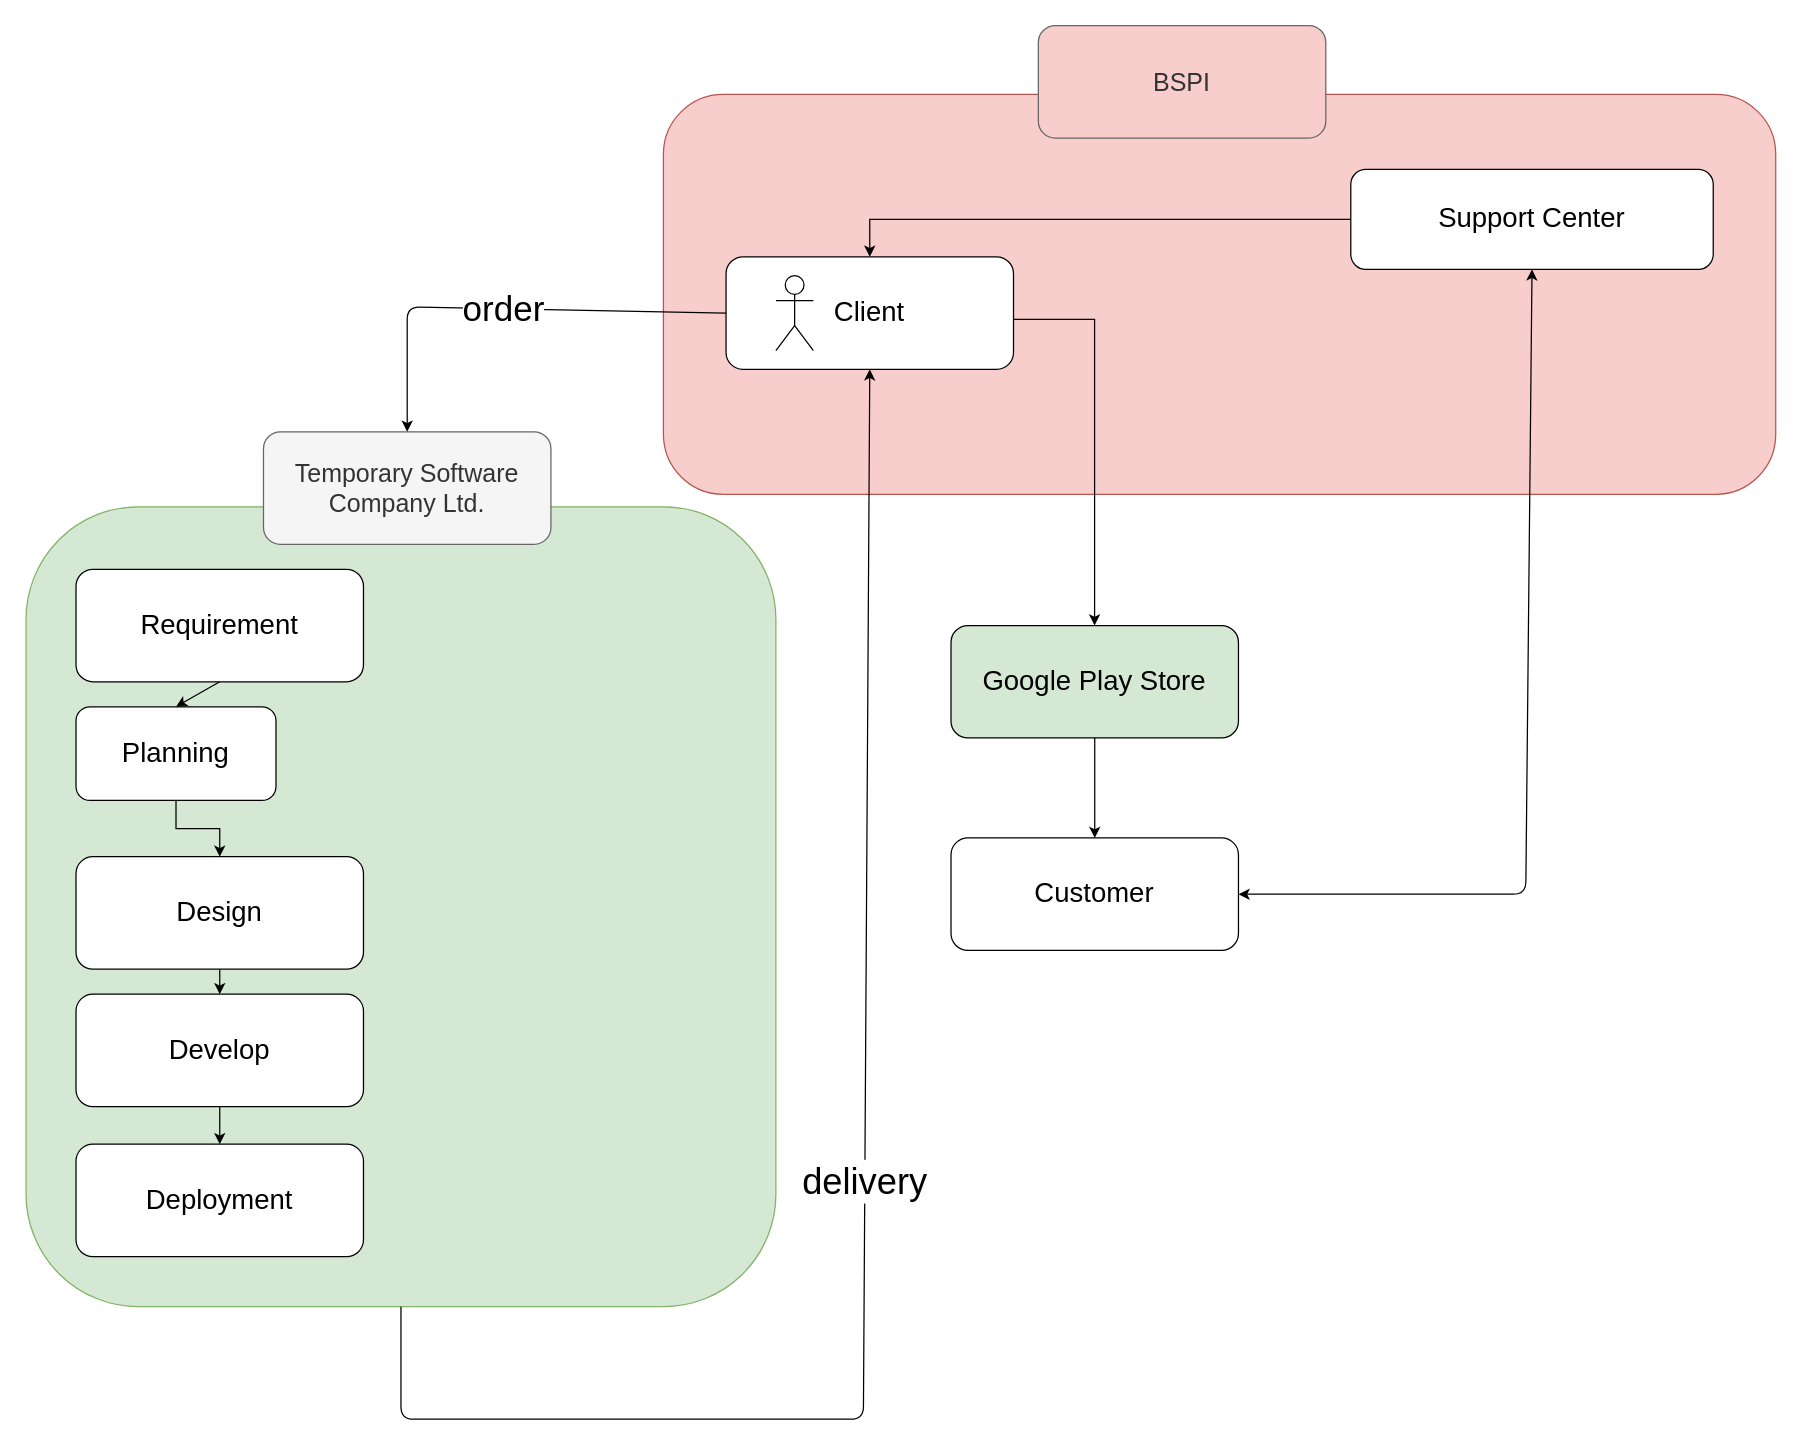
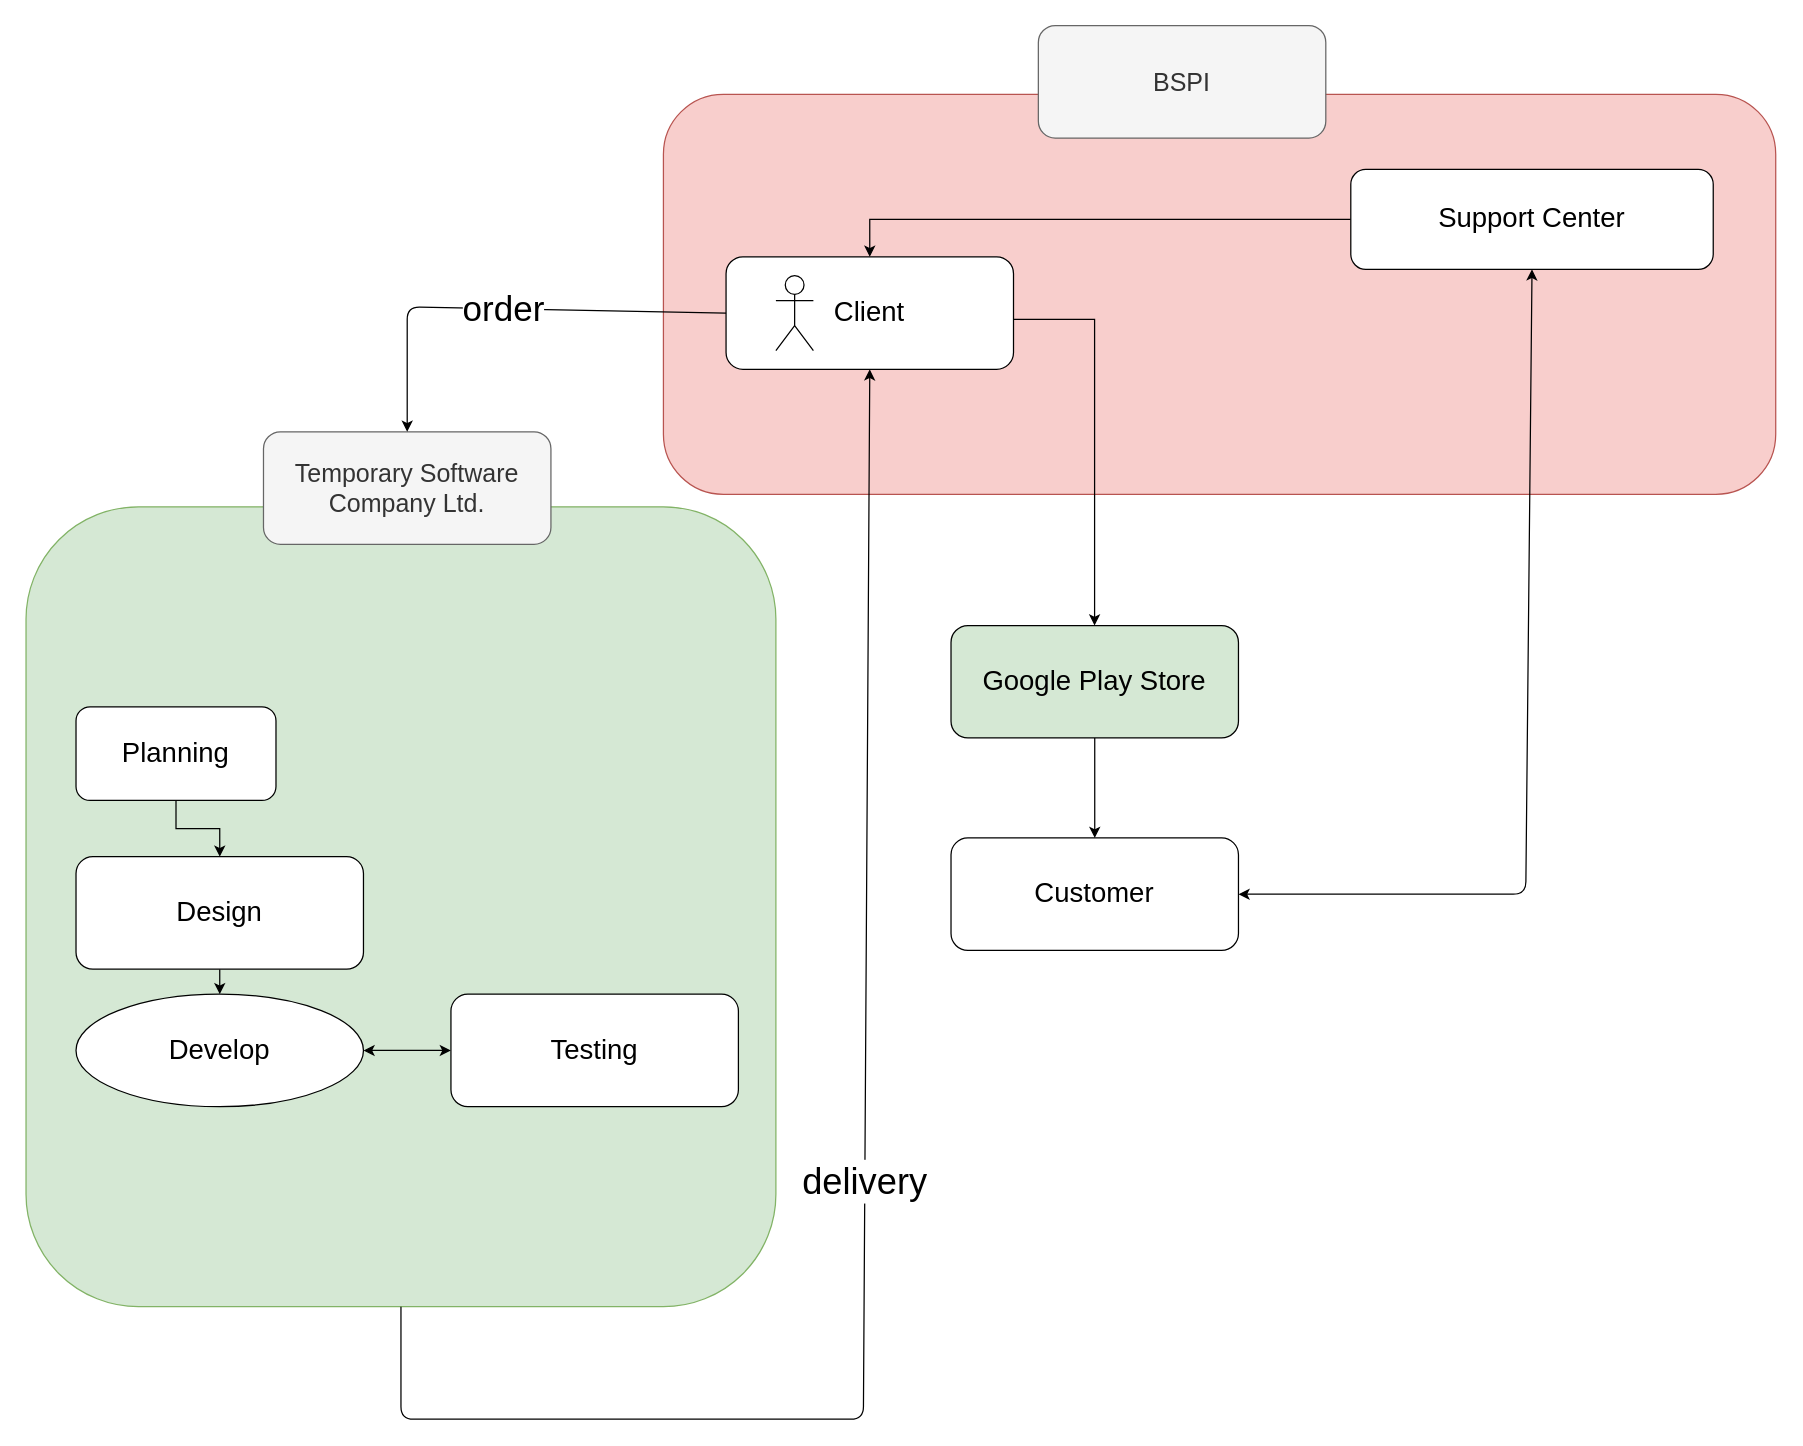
- <mxCell id="26" value="BSPI" style="rounded=1;whiteSpace=wrap;html=1;fontSize=20;fillColor=#f8cecc;strokeColor=#666666;fontColor=#333333;" parent="1" vertex="1"><mxGeometry x="830" y="20" width="230" height="90" as="geometry" /></mxCell>
+ <mxCell id="26" value="BSPI" style="rounded=1;whiteSpace=wrap;html=1;fontSize=20;fillColor=#f5f5f5;strokeColor=#666666;fontColor=#333333;" parent="1" vertex="1"><mxGeometry x="830" y="20" width="230" height="90" as="geometry" /></mxCell>
- <mxCell id="5" value="&lt;div style=&quot;font-size: 22px;&quot;&gt;Requirement&lt;/div&gt;" style="rounded=1;whiteSpace=wrap;html=1;fontSize=22;" parent="1" vertex="1"><mxGeometry x="60" y="455" width="230" height="90" as="geometry" /></mxCell>
- <mxCell id="22" value="" style="endArrow=classic;html=1;fontSize=22;entryX=0.5;entryY=0;entryDx=0;entryDy=0;exitX=0.5;exitY=1;exitDx=0;exitDy=0;" parent="1" source="5" target="7" edge="1"><mxGeometry width="50" height="50" relative="1" as="geometry"><mxPoint x="20" y="1255" as="sourcePoint" /><mxPoint x="70" y="1205" as="targetPoint" /></mxGeometry></mxCell>
- <mxCell id="11" value="&lt;div style=&quot;font-size: 22px;&quot;&gt;Develop&lt;/div&gt;" style="rounded=1;whiteSpace=wrap;html=1;fontSize=22;" parent="1" vertex="1"><mxGeometry x="60" y="795" width="230" height="90" as="geometry" /></mxCell>
+ <mxCell id="11" value="&lt;div style=&quot;font-size: 22px;&quot;&gt;Develop&lt;/div&gt;" style="ellipse;whiteSpace=wrap;html=1;fontSize=22;" parent="1" vertex="1"><mxGeometry x="60" y="795" width="230" height="90" as="geometry" /></mxCell>
+ <mxCell id="14" value="" style="endArrow=classic;startArrow=classic;html=1;entryX=0;entryY=0.5;entryDx=0;entryDy=0;exitX=1;exitY=0.5;exitDx=0;exitDy=0;" parent="1" source="11" target="12" edge="1"><mxGeometry width="50" height="50" relative="1" as="geometry"><mxPoint x="60" y="1075" as="sourcePoint" /><mxPoint x="110" y="1025" as="targetPoint" /></mxGeometry></mxCell>
+ <mxCell id="12" value="Testing" style="rounded=1;whiteSpace=wrap;html=1;fontSize=22;" parent="1" vertex="1"><mxGeometry x="360" y="795" width="230" height="90" as="geometry" /></mxCell>
- <mxCell id="10" style="edgeStyle=orthogonalEdgeStyle;rounded=0;orthogonalLoop=1;jettySize=auto;html=1;exitX=0.5;exitY=1;exitDx=0;exitDy=0;entryX=0.5;entryY=0;entryDx=0;entryDy=0;fontSize=22;" parent="1" source="11" target="13" edge="1"><mxGeometry relative="1" as="geometry" /></mxCell>
- <mxCell id="13" value="Deployment" style="rounded=1;whiteSpace=wrap;html=1;fontSize=22;" parent="1" vertex="1"><mxGeometry x="60" y="915" width="230" height="90" as="geometry" /></mxCell>
